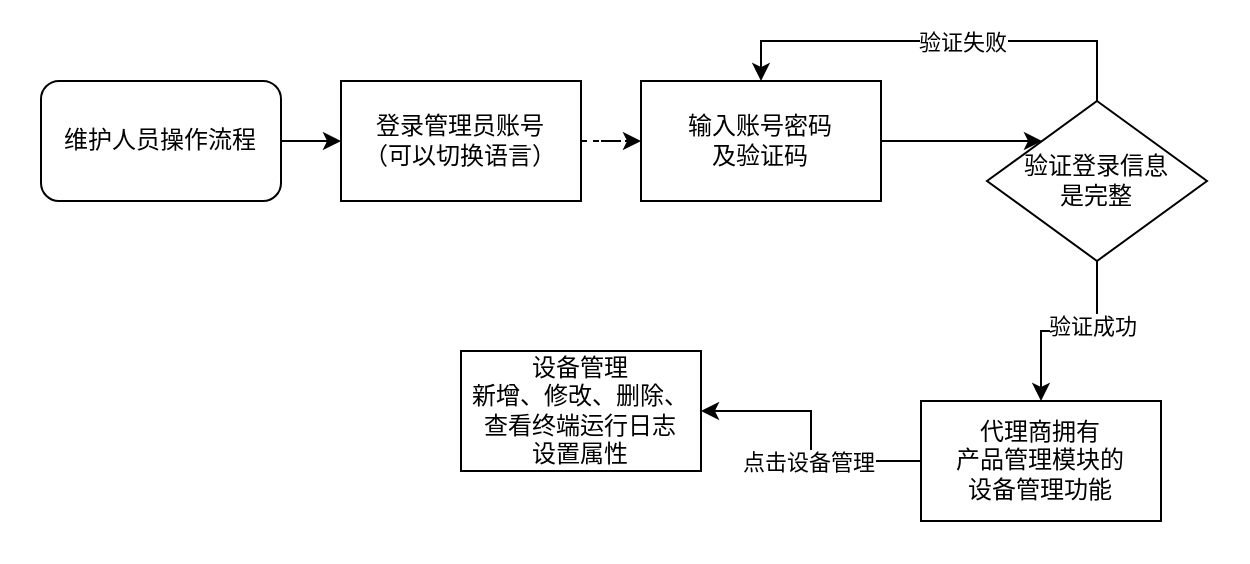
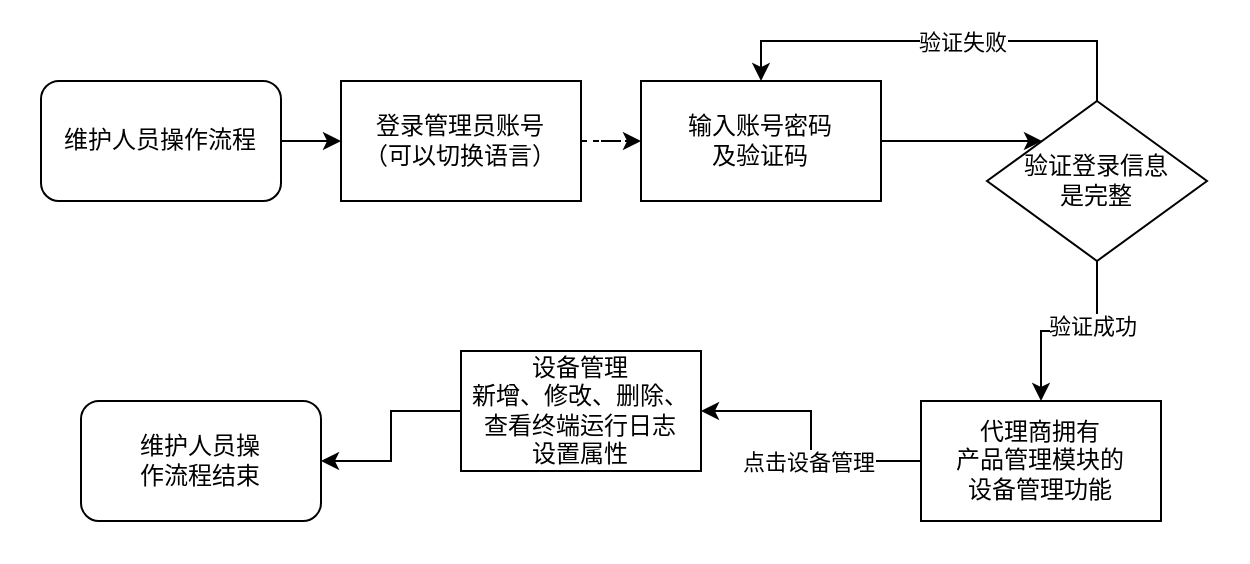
+ <mxCell id="16" value="" style="edgeStyle=orthogonalEdgeStyle;rounded=0;orthogonalLoop=1;jettySize=auto;html=1;" edge="1" parent="1" source="17" target="18"><mxGeometry relative="1" as="geometry" /></mxCell>
+ <mxCell id="18" value="维护人员操&lt;br&gt;作流程结束" style="whiteSpace=wrap;html=1;rounded=1;" vertex="1" parent="1"><mxGeometry x="40" y="200" width="120" height="60" as="geometry" /></mxCell>
